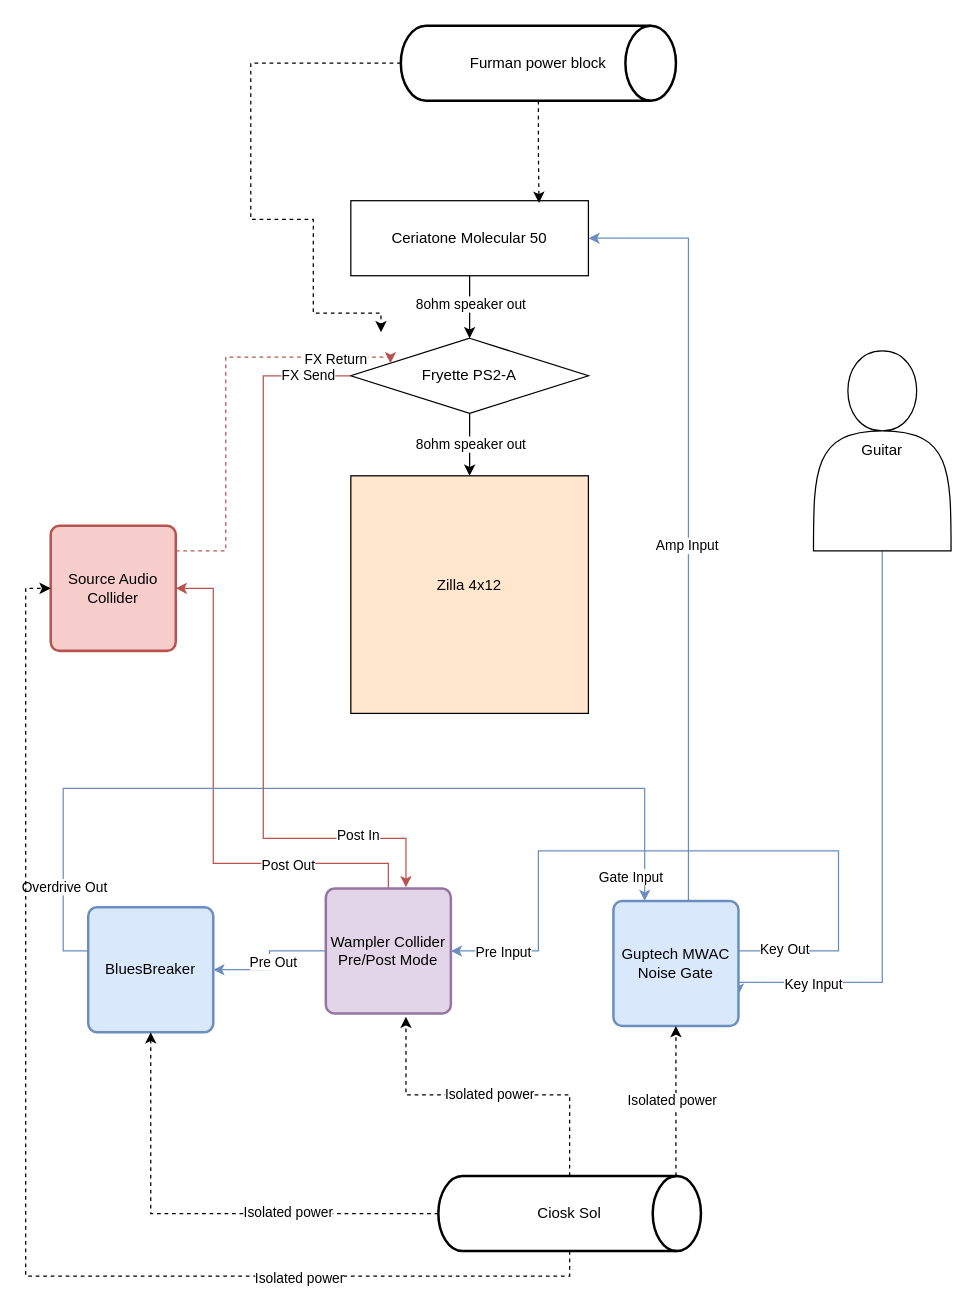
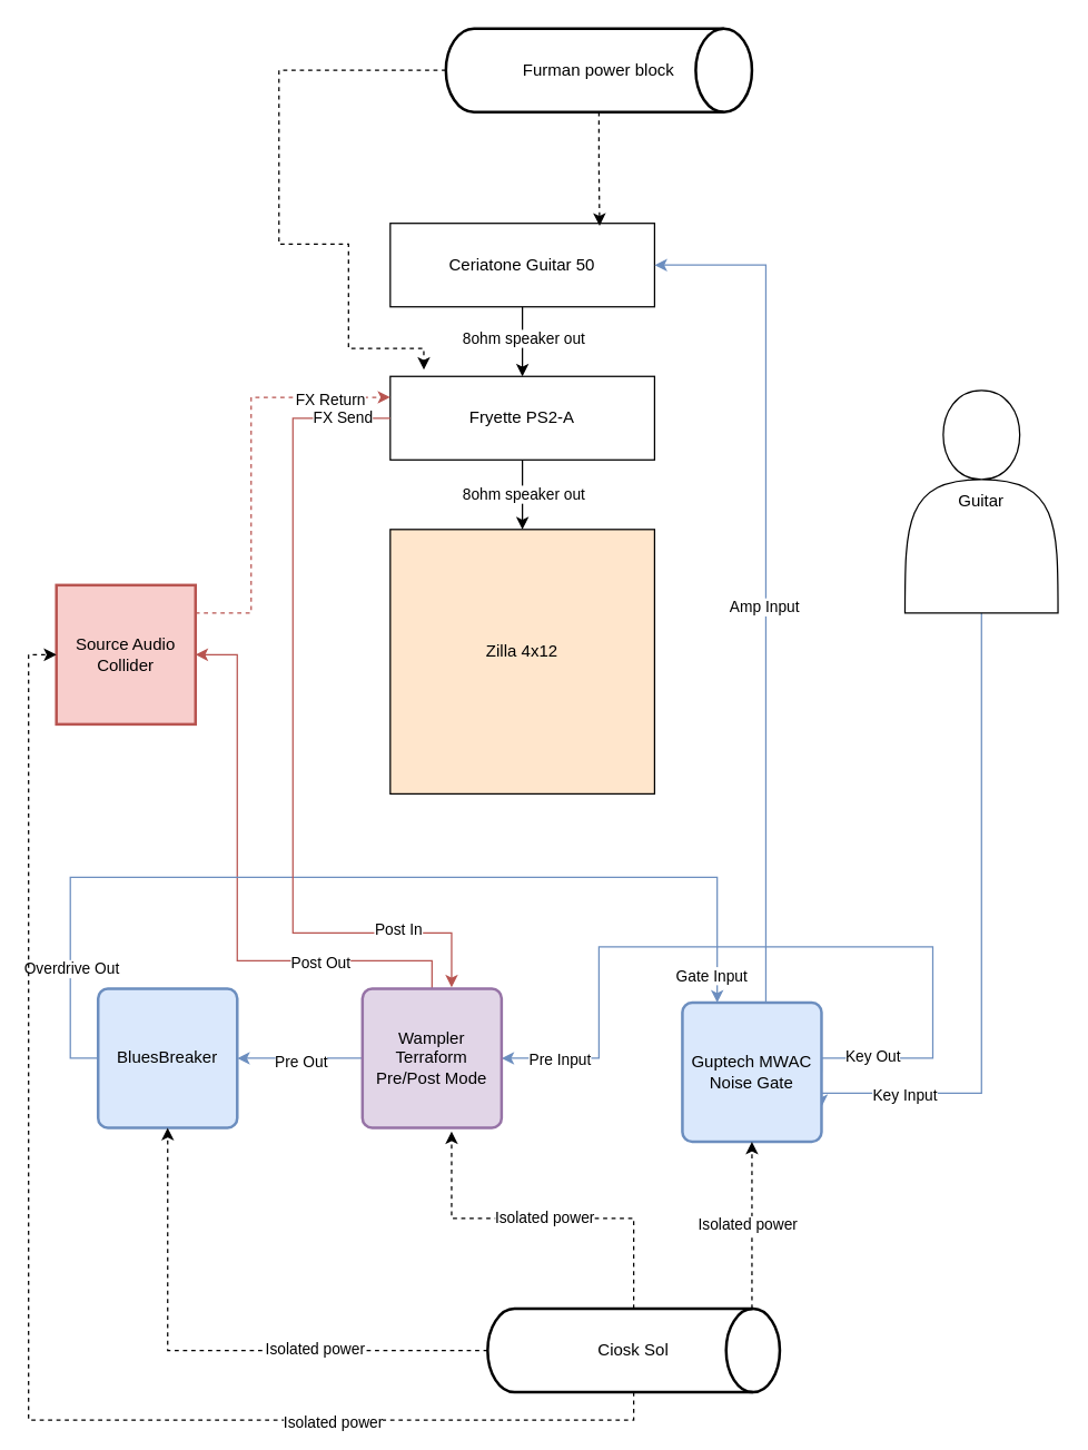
- <mxCell id="8" value="Ceriatone Molecular 50" style="rounded=0;whiteSpace=wrap;html=1;" vertex="1" parent="1"><mxGeometry x="280" y="160" width="190" height="60" as="geometry" /></mxCell>
+ <mxCell id="8" value="Ceriatone Guitar 50" style="rounded=0;whiteSpace=wrap;html=1;" vertex="1" parent="1"><mxGeometry x="280" y="160" width="190" height="60" as="geometry" /></mxCell>
- <mxCell id="5" value="Fryette PS2-A" style="rhombus;whiteSpace=wrap;html=1;" vertex="1" parent="1"><mxGeometry x="280" y="270" width="190" height="60" as="geometry" /></mxCell>
+ <mxCell id="5" value="Fryette PS2-A" style="rounded=0;whiteSpace=wrap;html=1;" vertex="1" parent="1"><mxGeometry x="280" y="270" width="190" height="60" as="geometry" /></mxCell>
- <mxCell id="29" value="Source Audio&lt;div&gt;Collider&lt;/div&gt;" style="rounded=1;whiteSpace=wrap;html=1;absoluteArcSize=1;arcSize=14;strokeWidth=2;fillColor=#f8cecc;strokeColor=#b85450;" vertex="1" parent="1"><mxGeometry x="40" y="420" width="100" height="100" as="geometry" /></mxCell>
+ <mxCell id="29" value="Source Audio&lt;div&gt;Collider&lt;/div&gt;" style="whiteSpace=wrap;html=1;absoluteArcSize=1;arcSize=14;strokeWidth=2;fillColor=#f8cecc;strokeColor=#b85450;rounded=0;" vertex="1" parent="1"><mxGeometry x="40" y="420" width="100" height="100" as="geometry" /></mxCell>
- <mxCell id="22" value="Wampler Collider&lt;div&gt;Pre/Post Mode&lt;/div&gt;" style="rounded=1;whiteSpace=wrap;html=1;absoluteArcSize=1;arcSize=14;strokeWidth=2;fillColor=#e1d5e7;strokeColor=#9673a6;" vertex="1" parent="1"><mxGeometry x="260" y="710" width="100" height="100" as="geometry" /></mxCell>
+ <mxCell id="22" value="Wampler Terraform&lt;div&gt;Pre/Post Mode&lt;/div&gt;" style="rounded=1;whiteSpace=wrap;html=1;absoluteArcSize=1;arcSize=14;strokeWidth=2;fillColor=#e1d5e7;strokeColor=#9673a6;" vertex="1" parent="1"><mxGeometry x="260" y="710" width="100" height="100" as="geometry" /></mxCell>
- <mxCell id="26" value="BluesBreaker" style="rounded=1;whiteSpace=wrap;html=1;absoluteArcSize=1;arcSize=14;strokeWidth=2;fillColor=#dae8fc;strokeColor=#6c8ebf;" vertex="1" parent="1"><mxGeometry x="70" y="725" width="100" height="100" as="geometry" /></mxCell>
+ <mxCell id="26" value="BluesBreaker" style="rounded=1;whiteSpace=wrap;html=1;absoluteArcSize=1;arcSize=14;strokeWidth=2;fillColor=#dae8fc;strokeColor=#6c8ebf;" vertex="1" parent="1"><mxGeometry x="70" y="710" width="100" height="100" as="geometry" /></mxCell>
